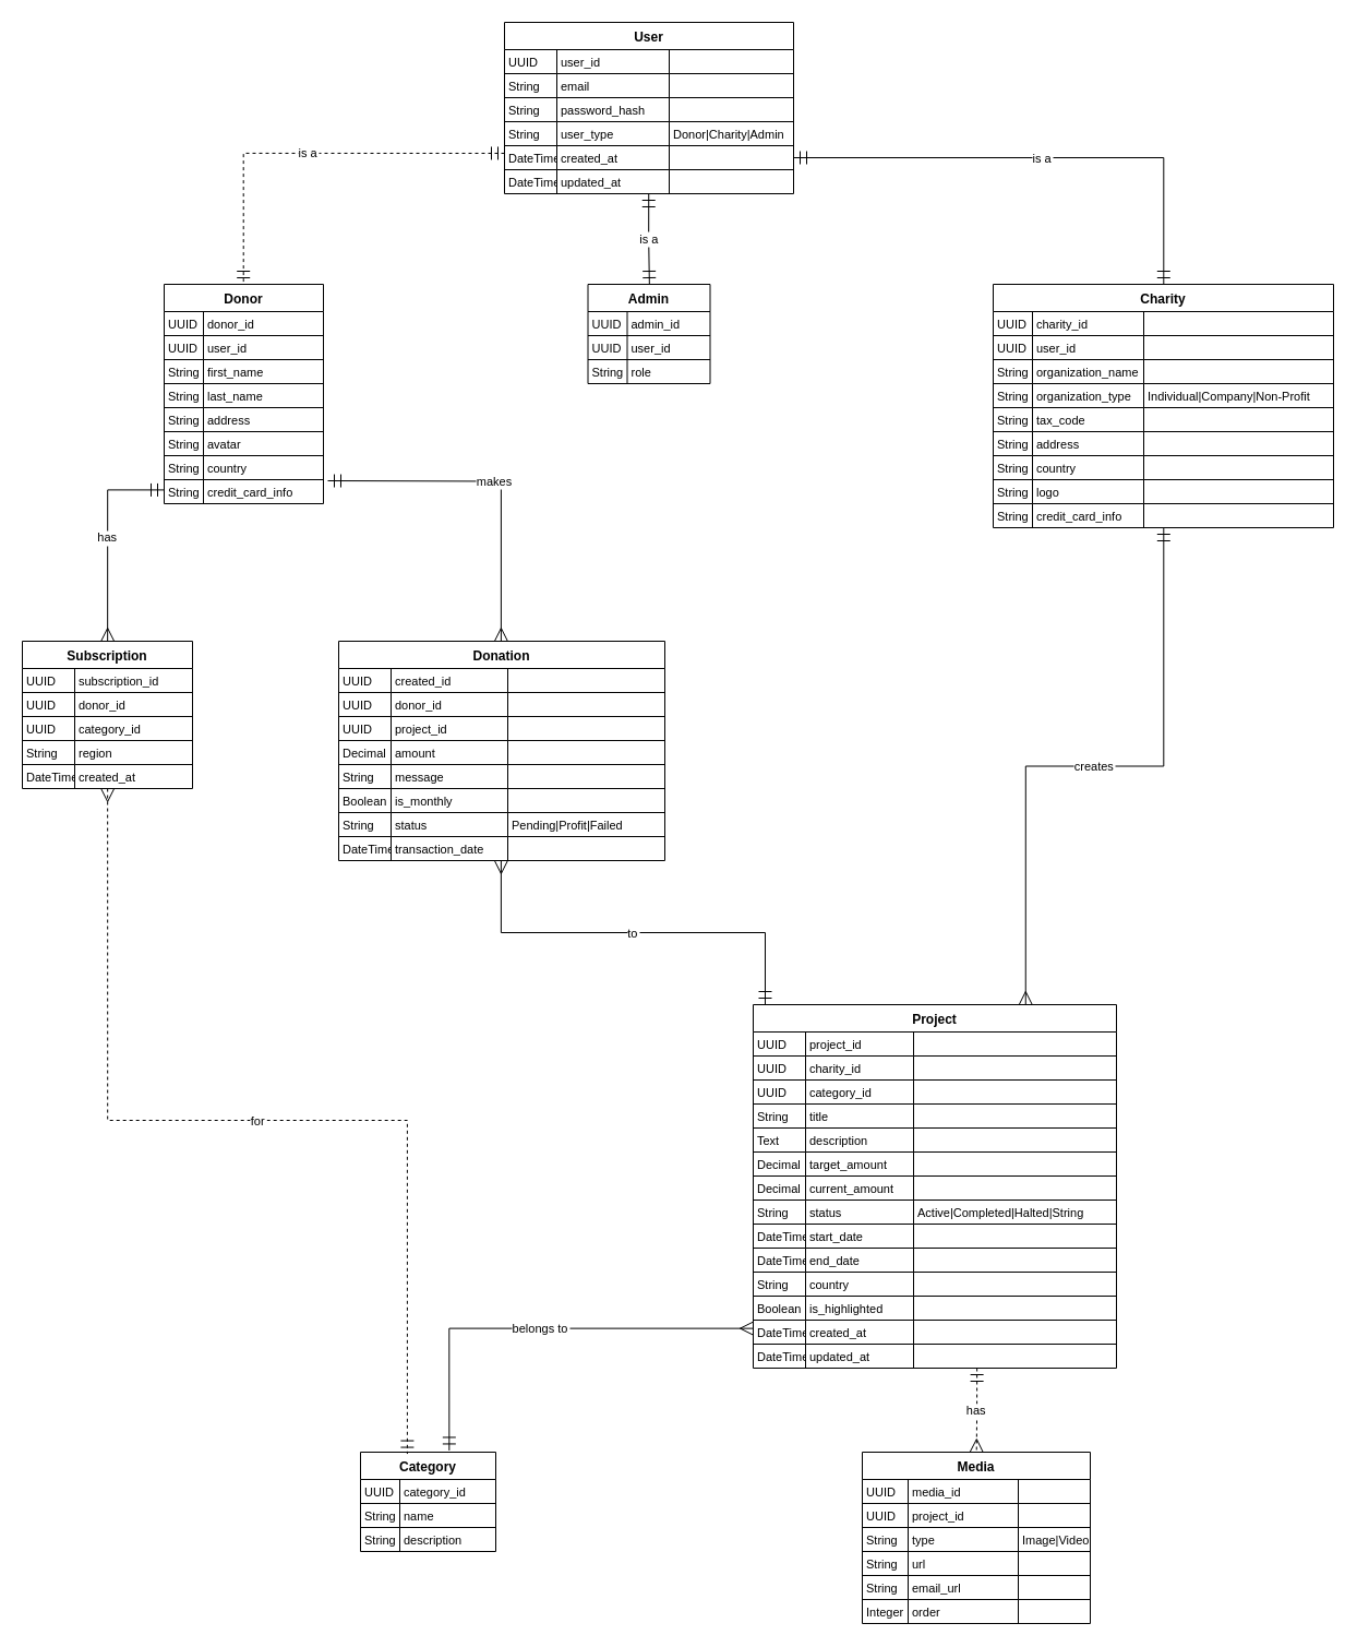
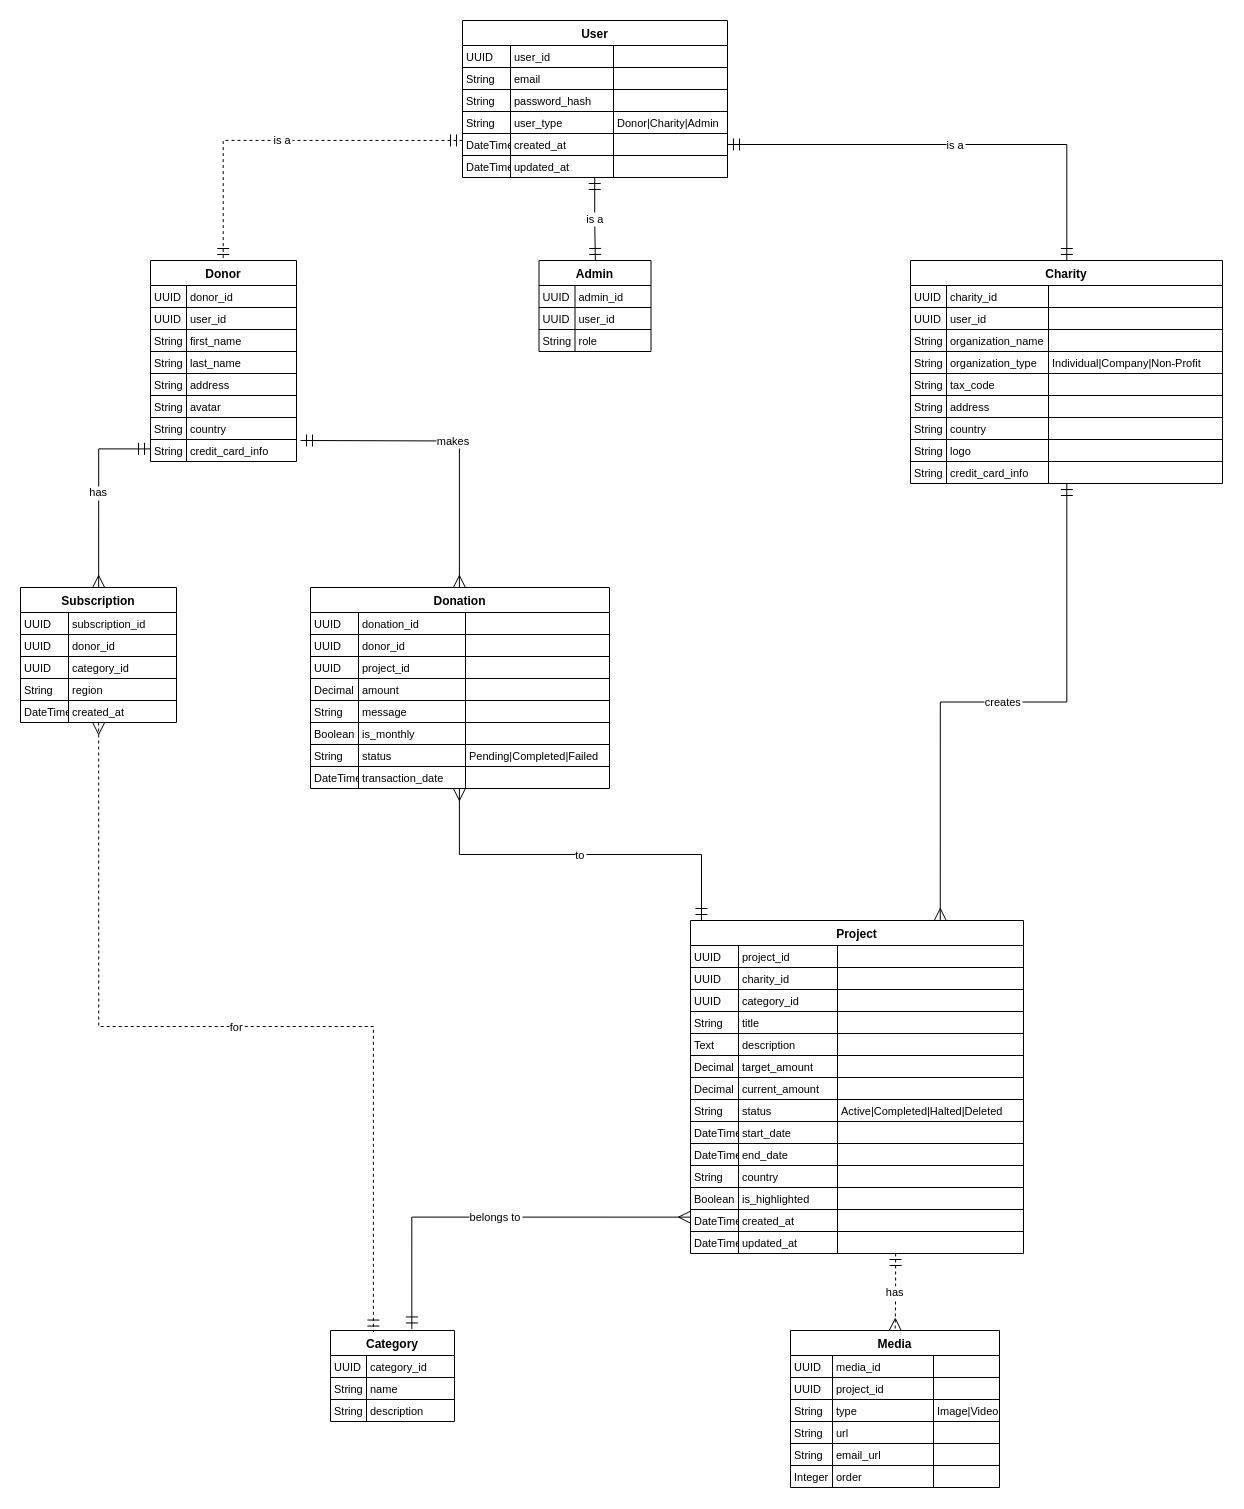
- <mxCell id="194" value="created_id" style="shape=partialRectangle;connectable=0;fillColor=none;top=0;left=0;bottom=0;right=0;align=left;spacingLeft=2;overflow=hidden;fontSize=11;" vertex="1" parent="192"><mxGeometry x="48" width="107" height="22" as="geometry"><mxRectangle width="107" height="22" as="alternateBounds" /></mxGeometry></mxCell>
+ <mxCell id="194" value="donation_id" style="shape=partialRectangle;connectable=0;fillColor=none;top=0;left=0;bottom=0;right=0;align=left;spacingLeft=2;overflow=hidden;fontSize=11;" vertex="1" parent="192"><mxGeometry x="48" width="107" height="22" as="geometry"><mxRectangle width="107" height="22" as="alternateBounds" /></mxGeometry></mxCell>
- <mxCell id="219" value="Pending|Profit|Failed" style="shape=partialRectangle;connectable=0;fillColor=none;top=0;left=0;bottom=0;right=0;align=left;spacingLeft=2;overflow=hidden;fontSize=11;" vertex="1" parent="216"><mxGeometry x="155" width="144" height="22" as="geometry"><mxRectangle width="144" height="22" as="alternateBounds" /></mxGeometry></mxCell>
+ <mxCell id="219" value="Pending|Completed|Failed" style="shape=partialRectangle;connectable=0;fillColor=none;top=0;left=0;bottom=0;right=0;align=left;spacingLeft=2;overflow=hidden;fontSize=11;" vertex="1" parent="216"><mxGeometry x="155" width="144" height="22" as="geometry"><mxRectangle width="144" height="22" as="alternateBounds" /></mxGeometry></mxCell>
- <mxCell id="131" value="Active|Completed|Halted|String" style="shape=partialRectangle;connectable=0;fillColor=none;top=0;left=0;bottom=0;right=0;align=left;spacingLeft=2;overflow=hidden;fontSize=11;" vertex="1" parent="128"><mxGeometry x="147" width="186" height="22" as="geometry"><mxRectangle width="186" height="22" as="alternateBounds" /></mxGeometry></mxCell>
+ <mxCell id="131" value="Active|Completed|Halted|Deleted" style="shape=partialRectangle;connectable=0;fillColor=none;top=0;left=0;bottom=0;right=0;align=left;spacingLeft=2;overflow=hidden;fontSize=11;" vertex="1" parent="128"><mxGeometry x="147" width="186" height="22" as="geometry"><mxRectangle width="186" height="22" as="alternateBounds" /></mxGeometry></mxCell>
